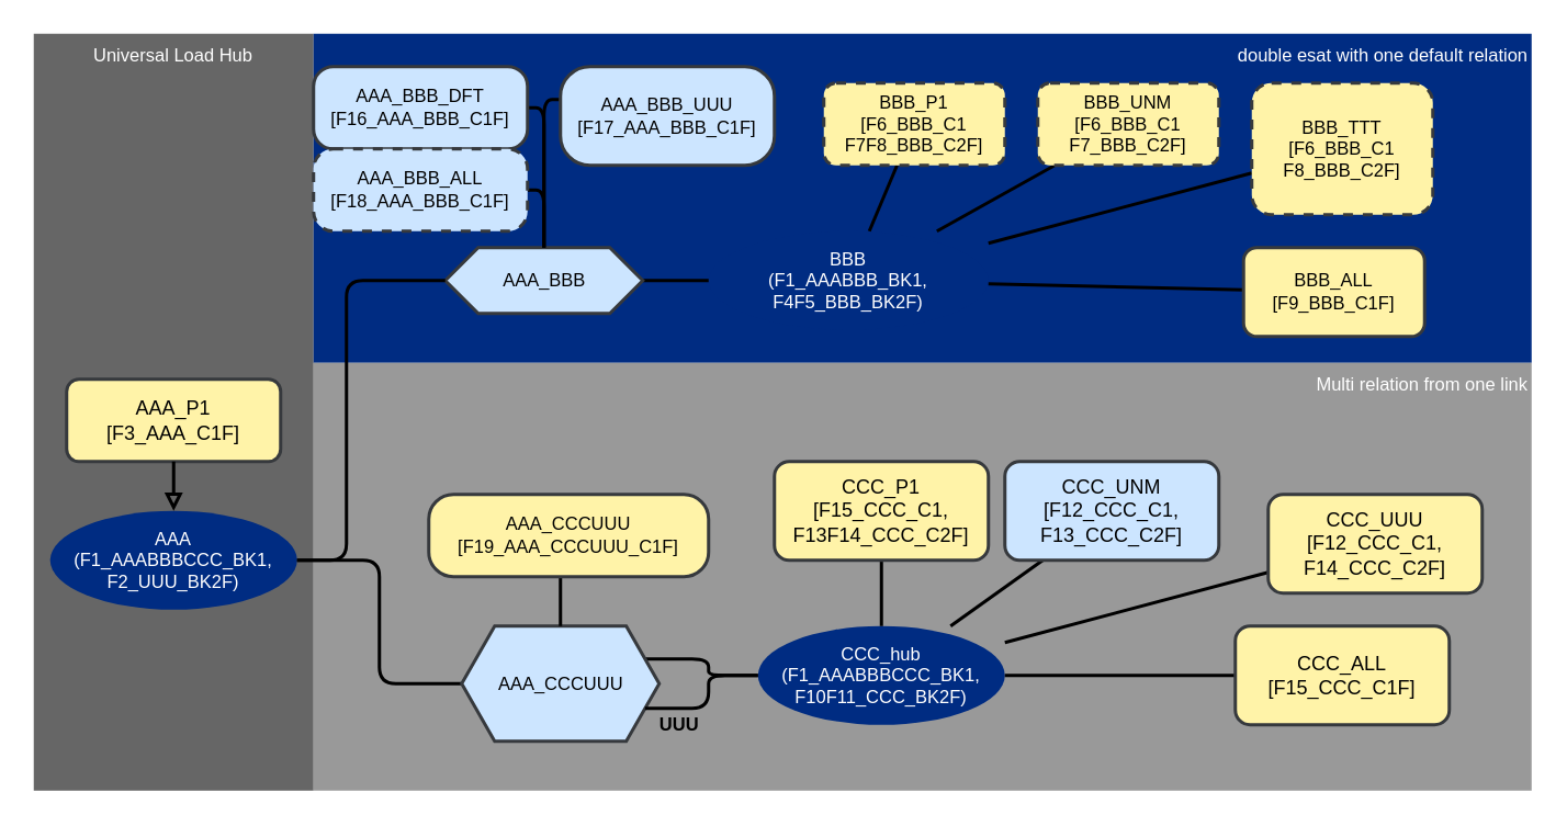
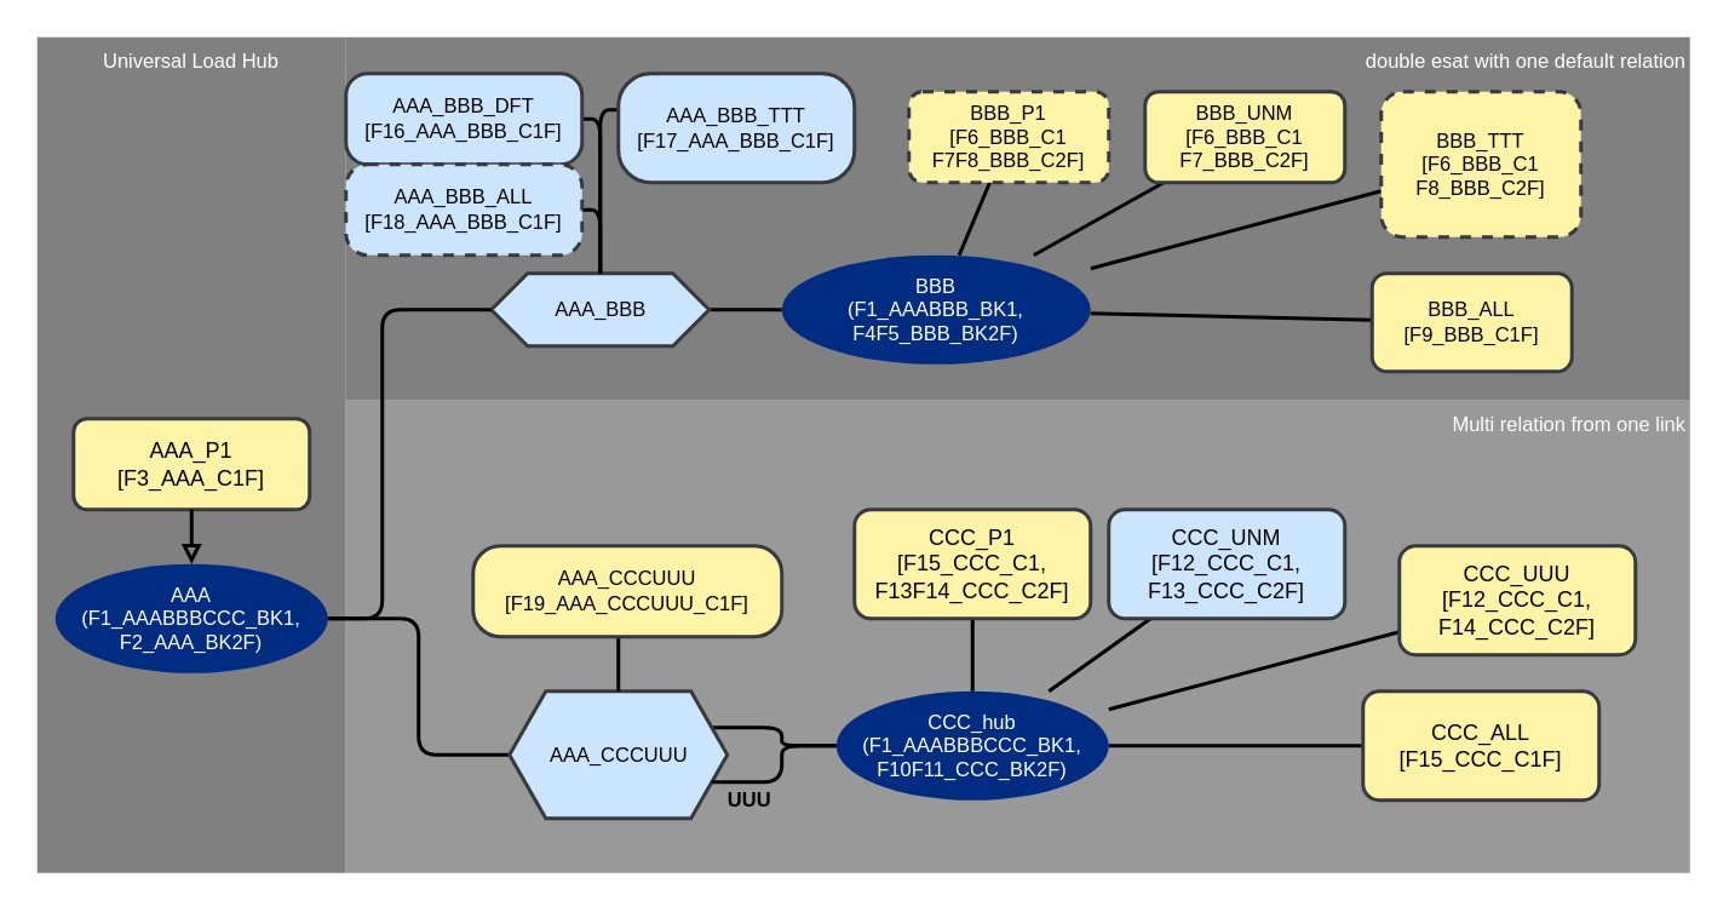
- <mxCell id="2" value="Universal Load Hub" style="rounded=0;whiteSpace=wrap;html=1;fontFamily=Helvetica;fontSize=11;fontColor=#FFFFFF;fillColor=#666666;verticalAlign=top;strokeColor=none;" parent="1" vertex="1"><mxGeometry x="20" y="20" width="170" height="460" as="geometry" /></mxCell>
+ <mxCell id="2" value="Universal Load Hub" style="rounded=0;whiteSpace=wrap;html=1;fontFamily=Helvetica;fontSize=11;fontColor=#FFFFFF;fillColor=#808080;verticalAlign=top;strokeColor=none;" parent="1" vertex="1"><mxGeometry x="20" y="20" width="170" height="460" as="geometry" /></mxCell>
- <mxCell id="16" value="AAA_BBB_UUU&lt;br&gt;[F17_AAA_BBB_C1F]" style="rounded=1;whiteSpace=wrap;html=1;strokeColor=#36393d;fillColor=#cce5ff;strokeWidth=2;fontSize=11;arcSize=30;" parent="5" vertex="1"><mxGeometry x="340" y="40" width="130" height="60" as="geometry" /></mxCell>
+ <mxCell id="16" value="AAA_BBB_TTT&lt;br&gt;[F17_AAA_BBB_C1F]" style="rounded=1;whiteSpace=wrap;html=1;strokeColor=#36393d;fillColor=#cce5ff;strokeWidth=2;fontSize=11;arcSize=30;" parent="5" vertex="1"><mxGeometry x="340" y="40" width="130" height="60" as="geometry" /></mxCell>
- <mxCell id="30" value="BBB_UNM&lt;br style=&quot;font-size: 11px;&quot;&gt;[F6_BBB_C1&lt;br&gt;F7_BBB_C2F]" style="rounded=1;whiteSpace=wrap;html=1;strokeColor=#36393d;fillColor=#FFF3A8;strokeWidth=2;fontSize=11;arcSize=15;dashed=1;" vertex="1" parent="5"><mxGeometry x="630" y="50" width="110" height="50" as="geometry" /></mxCell>
+ <mxCell id="30" value="BBB_UNM&lt;br style=&quot;font-size: 11px;&quot;&gt;[F6_BBB_C1&lt;br&gt;F7_BBB_C2F]" style="rounded=1;whiteSpace=wrap;html=1;strokeColor=#36393d;fillColor=#FFF3A8;strokeWidth=2;fontSize=11;arcSize=15;" vertex="1" parent="5"><mxGeometry x="630" y="50" width="110" height="50" as="geometry" /></mxCell>
- <mxCell id="3" value="double esat with one default relation" style="rounded=0;whiteSpace=wrap;html=1;fontFamily=Helvetica;fontSize=11;fontColor=#FFFFFF;fillColor=#002c82;verticalAlign=top;align=right;strokeColor=none;" parent="1" vertex="1"><mxGeometry x="190" y="20" width="740" height="200" as="geometry" /></mxCell>
+ <mxCell id="3" value="double esat with one default relation" style="rounded=0;whiteSpace=wrap;html=1;fontFamily=Helvetica;fontSize=11;fontColor=#FFFFFF;fillColor=#808080;verticalAlign=top;align=right;strokeColor=none;" parent="1" vertex="1"><mxGeometry x="190" y="20" width="740" height="200" as="geometry" /></mxCell>
- <mxCell id="7" value="AAA&lt;br&gt;(F1_AAABBBCCC_BK1,&lt;br&gt;F2_UUU_BK2F)" style="strokeWidth=2;html=1;shape=mxgraph.flowchart.start_1;whiteSpace=wrap;strokeColor=none;fontColor=#ffffff;fillColor=#002C82;fontFamily=Helvetica;fontSize=11;" parent="5" vertex="1"><mxGeometry x="30" y="310" width="150" height="60" as="geometry" /></mxCell>
+ <mxCell id="7" value="AAA&lt;br&gt;(F1_AAABBBCCC_BK1,&lt;br&gt;F2_AAA_BK2F)" style="strokeWidth=2;html=1;shape=mxgraph.flowchart.start_1;whiteSpace=wrap;strokeColor=none;fontColor=#ffffff;fillColor=#002C82;fontFamily=Helvetica;fontSize=11;" parent="5" vertex="1"><mxGeometry x="30" y="310" width="150" height="60" as="geometry" /></mxCell>
